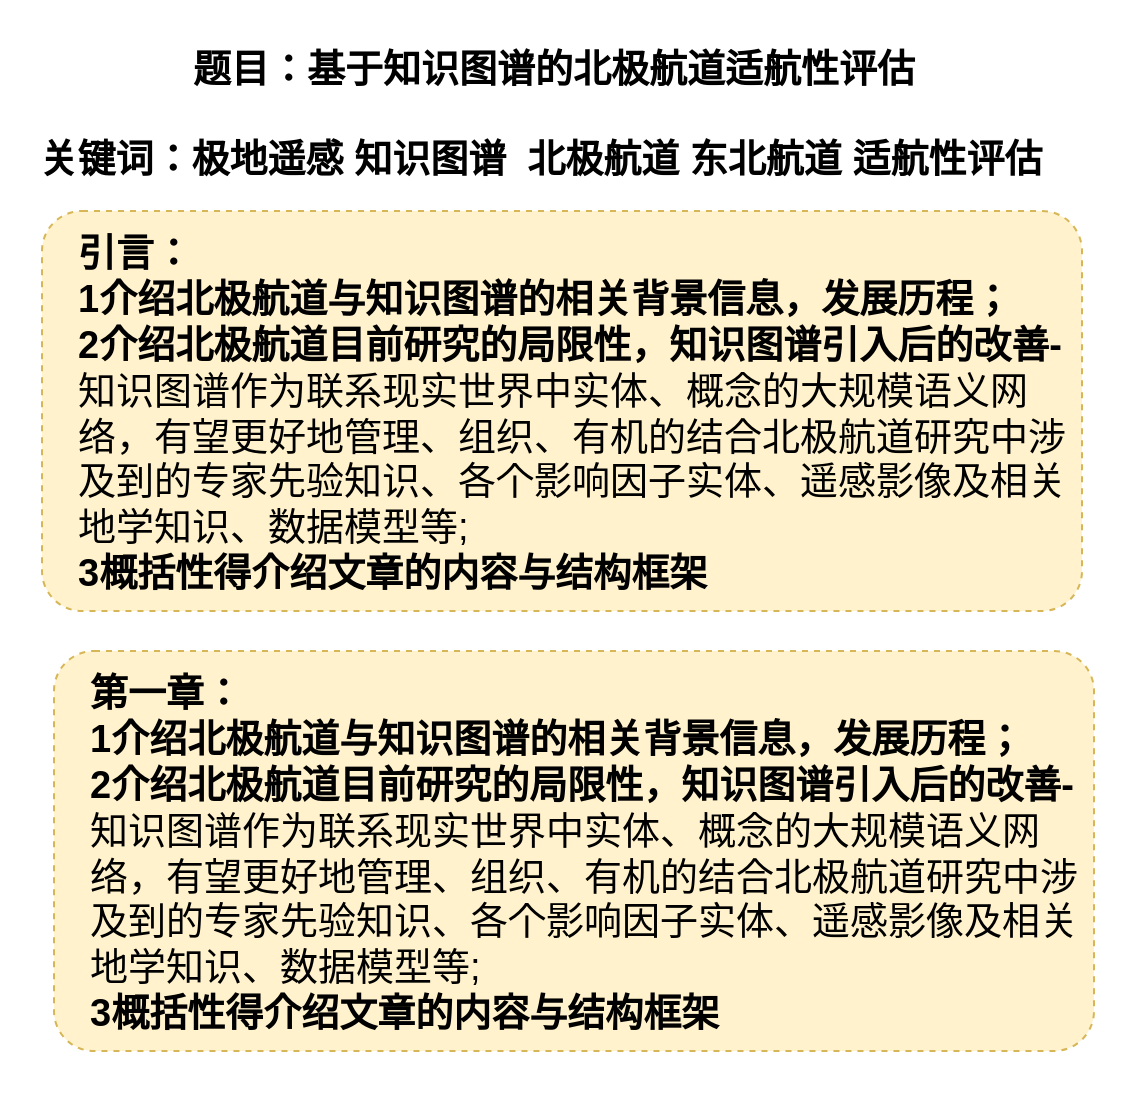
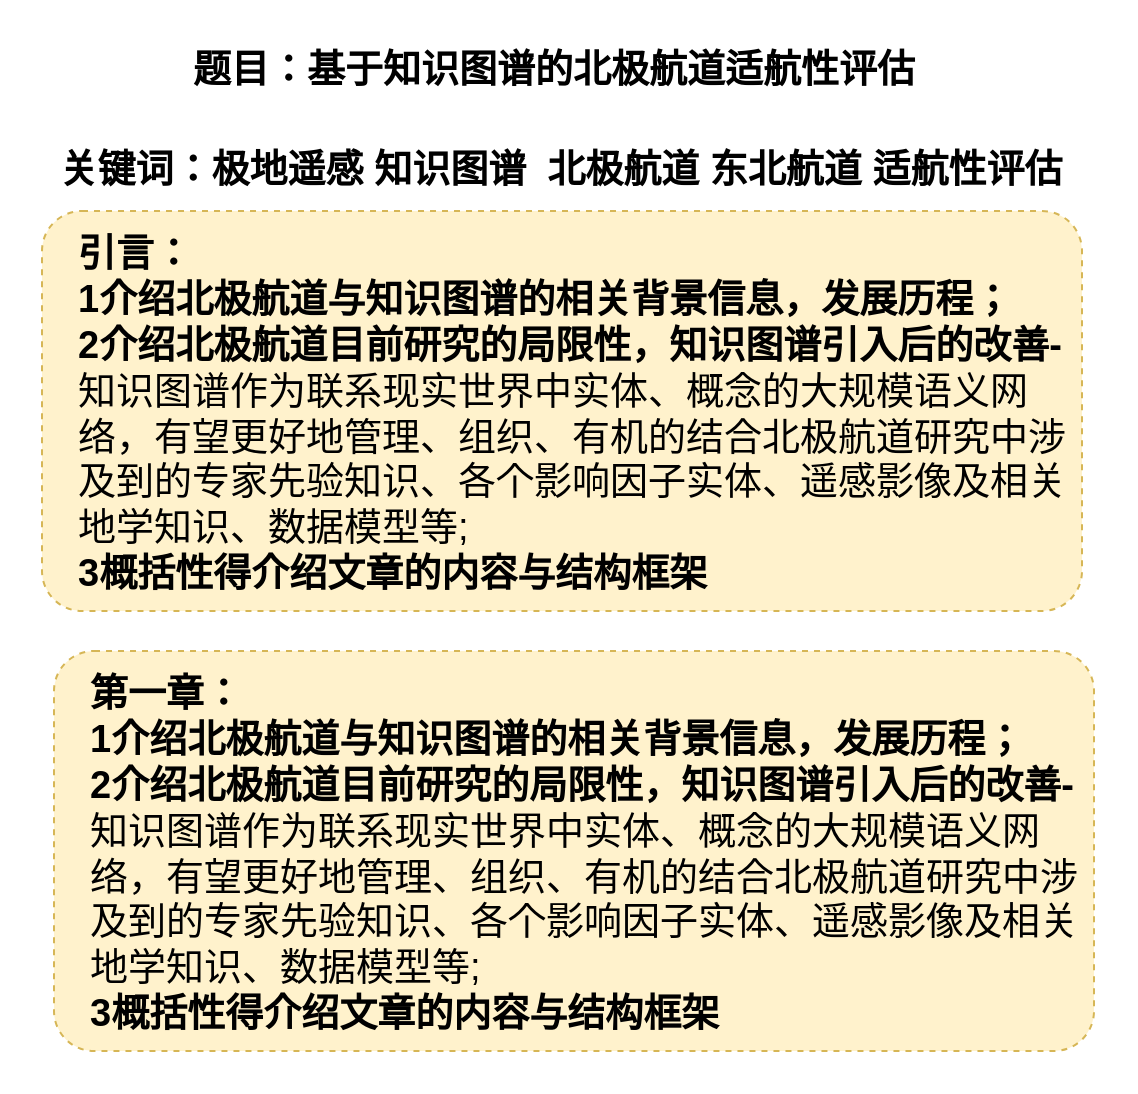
- <mxCell id="4" value="&lt;b style=&quot;font-size: 19px;&quot;&gt;关键词：极地遥感 知识图谱&amp;nbsp; 北极航道 东北航道 适航性评估&lt;/b&gt;" style="text;html=1;strokeColor=none;fillColor=none;align=center;verticalAlign=middle;whiteSpace=wrap;rounded=0;fontSize=19;" vertex="1" parent="1"><mxGeometry x="13" y="65" width="515" height="30" as="geometry" /></mxCell>
+ <mxCell id="4" value="&lt;b style=&quot;font-size: 19px;&quot;&gt;关键词：极地遥感 知识图谱&amp;nbsp; 北极航道 东北航道 适航性评估&lt;/b&gt;" style="text;html=1;strokeColor=none;fillColor=none;align=center;verticalAlign=middle;whiteSpace=wrap;rounded=0;fontSize=19;" vertex="1" parent="1"><mxGeometry x="23" y="70" width="515" height="30" as="geometry" /></mxCell>
